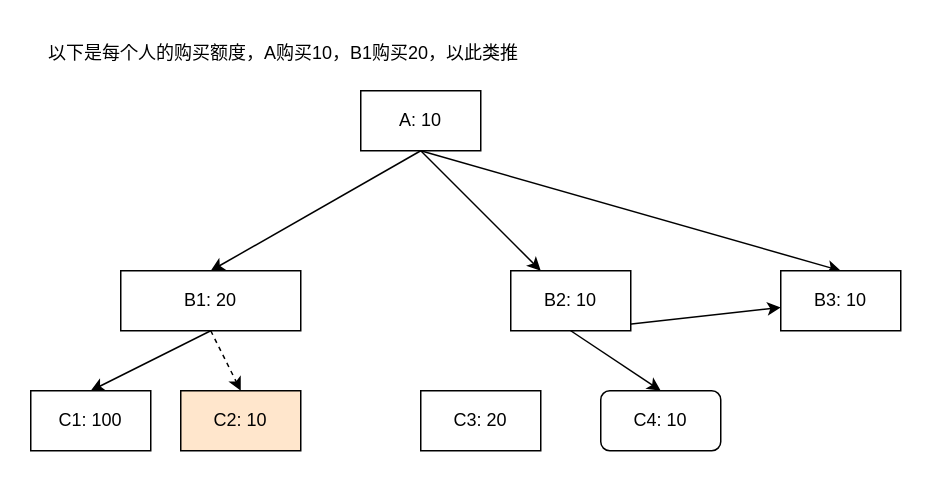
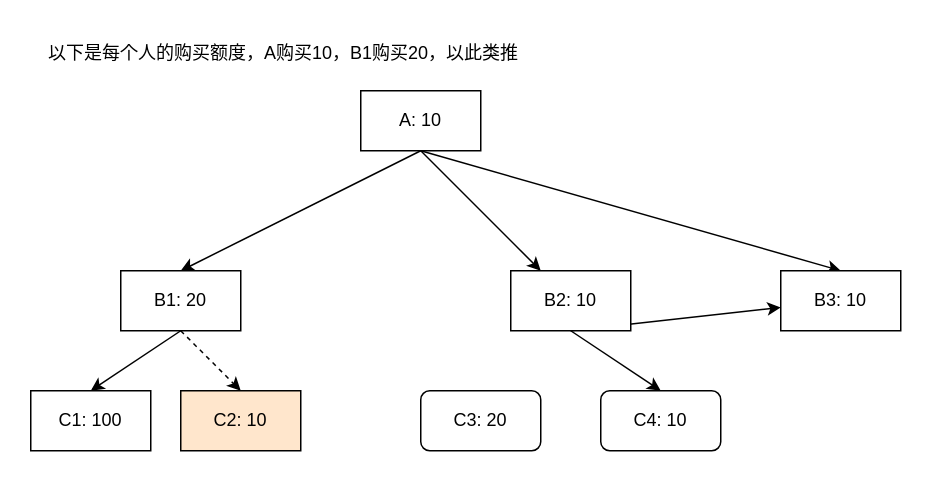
- <mxCell id="8" value="B1: 20" style="rounded=0;whiteSpace=wrap;html=1;" vertex="1" parent="1"><mxGeometry x="80" y="180" width="120" height="40" as="geometry" /></mxCell>
+ <mxCell id="8" value="B1: 20" style="rounded=0;whiteSpace=wrap;html=1;" vertex="1" parent="1"><mxGeometry x="80" y="180" width="80" height="40" as="geometry" /></mxCell>
- <mxCell id="13" value="C3: 20" style="rounded=0;whiteSpace=wrap;html=1;" vertex="1" parent="1"><mxGeometry x="280" y="260" width="80" height="40" as="geometry" /></mxCell>
+ <mxCell id="13" value="C3: 20" style="whiteSpace=wrap;html=1;rounded=1;" vertex="1" parent="1"><mxGeometry x="280" y="260" width="80" height="40" as="geometry" /></mxCell>
